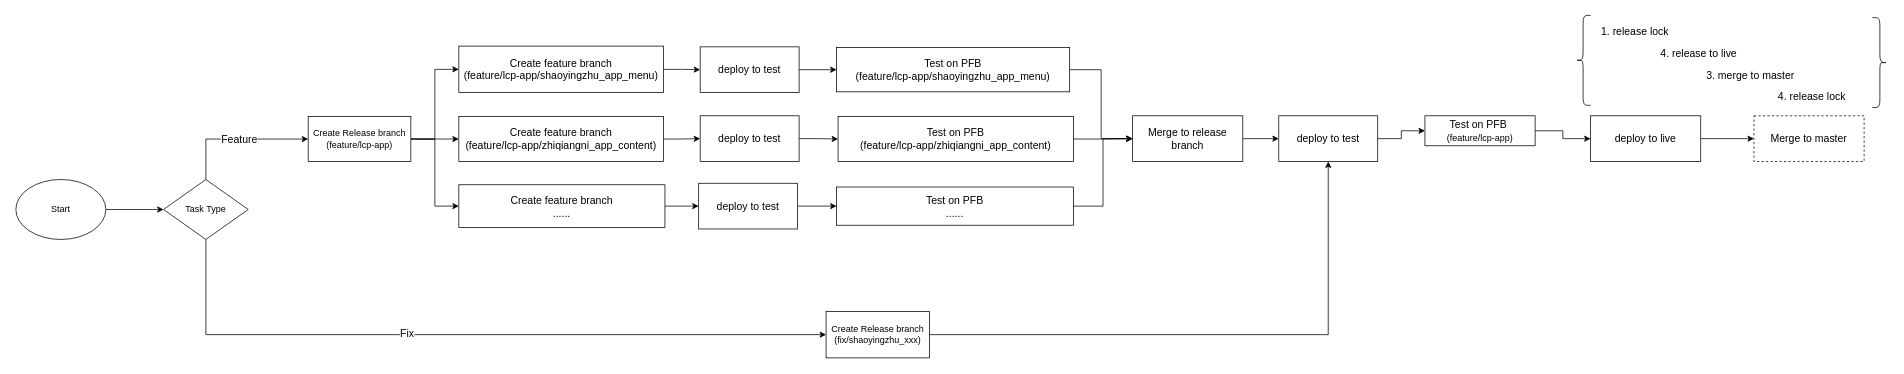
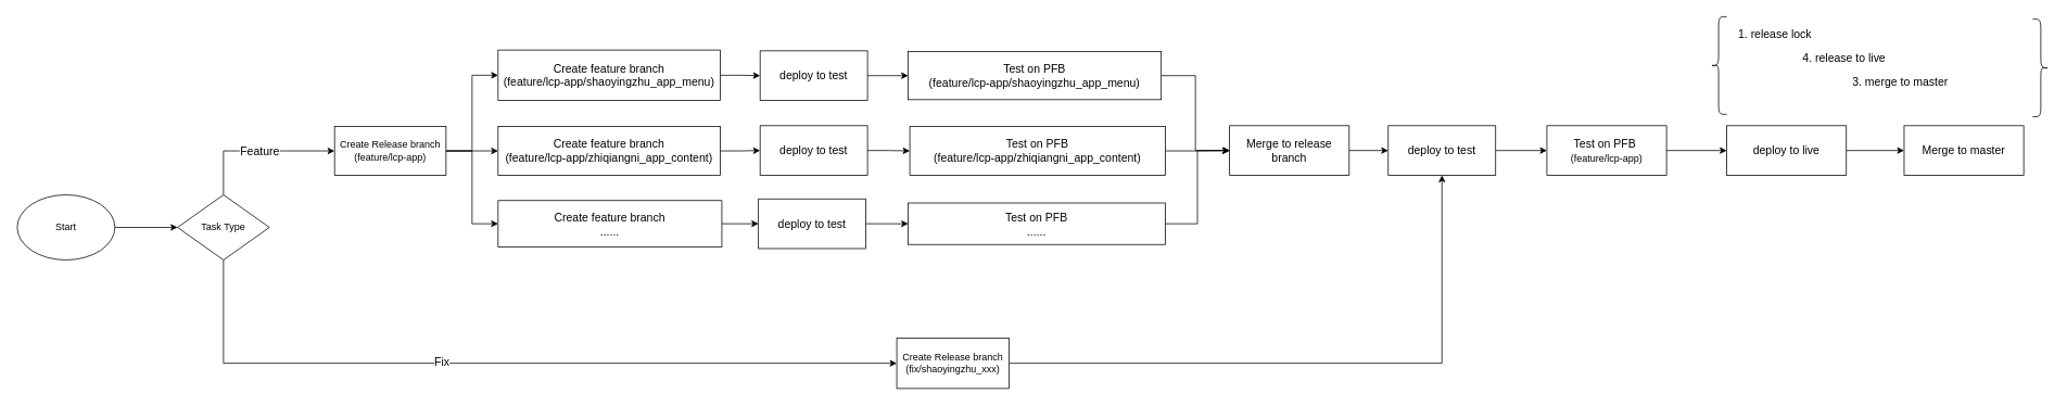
- <mxCell id="39" value="4. release lock" style="text;html=1;align=center;verticalAlign=middle;resizable=0;points=[];autosize=1;strokeColor=none;fillColor=none;fontSize=14;" vertex="1" parent="1"><mxGeometry x="2362" y="114" width="108" height="29" as="geometry" /></mxCell>
- <mxCell id="30" value="Test on PFB&amp;nbsp;&lt;br&gt;&lt;span style=&quot;font-size: 12px;&quot;&gt;(feature/lcp-app)&lt;/span&gt;" style="whiteSpace=wrap;html=1;fontSize=14;" vertex="1" parent="1"><mxGeometry x="1900" y="154" width="147" height="40" as="geometry" /></mxCell>
+ <mxCell id="30" value="Test on PFB&amp;nbsp;&lt;br&gt;&lt;span style=&quot;font-size: 12px;&quot;&gt;(feature/lcp-app)&lt;/span&gt;" style="whiteSpace=wrap;html=1;fontSize=14;" vertex="1" parent="1"><mxGeometry x="1900" y="154" width="147" height="61" as="geometry" /></mxCell>
- <mxCell id="37" value="Merge to master" style="whiteSpace=wrap;html=1;fontSize=14;dashed=1;" vertex="1" parent="1"><mxGeometry x="2339" y="154" width="147" height="61" as="geometry" /></mxCell>
+ <mxCell id="37" value="Merge to master" style="whiteSpace=wrap;html=1;fontSize=14;" vertex="1" parent="1"><mxGeometry x="2339" y="154" width="147" height="61" as="geometry" /></mxCell>
